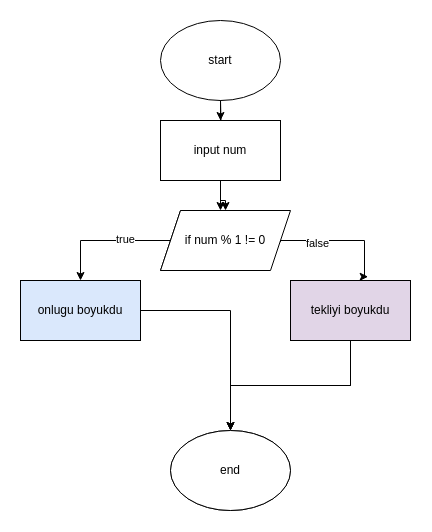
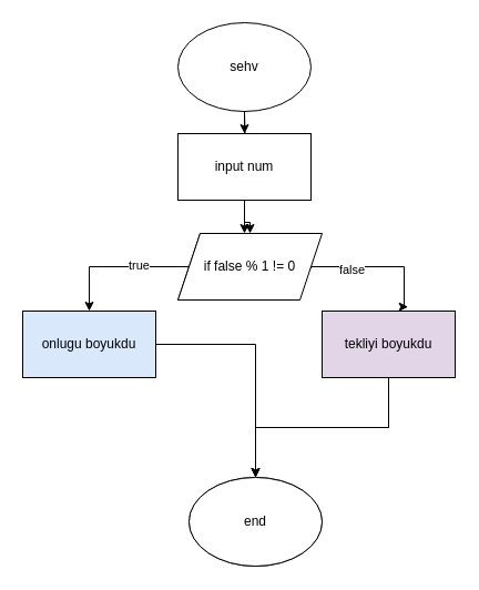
- <mxCell id="3" value="start" style="ellipse;whiteSpace=wrap;html=1;" vertex="1" parent="1"><mxGeometry x="160" y="20" width="120" height="80" as="geometry" /></mxCell>
+ <mxCell id="3" value="sehv" style="ellipse;whiteSpace=wrap;html=1;" vertex="1" parent="1"><mxGeometry x="160" y="20" width="120" height="80" as="geometry" /></mxCell>
- <mxCell id="17" value="if num % &lt;span class=&quot;hljs-number&quot;&gt;1&lt;/span&gt; != &lt;span class=&quot;hljs-number&quot;&gt;0&lt;/span&gt;" style="shape=parallelogram;perimeter=parallelogramPerimeter;whiteSpace=wrap;html=1;fixedSize=1;" vertex="1" parent="1"><mxGeometry x="160" y="210" width="130" height="60" as="geometry" /></mxCell>
+ <mxCell id="17" value="if false % &lt;span class=&quot;hljs-number&quot;&gt;1&lt;/span&gt; != &lt;span class=&quot;hljs-number&quot;&gt;0&lt;/span&gt;" style="shape=parallelogram;perimeter=parallelogramPerimeter;whiteSpace=wrap;html=1;fixedSize=1;" vertex="1" parent="1"><mxGeometry x="160" y="210" width="130" height="60" as="geometry" /></mxCell>
